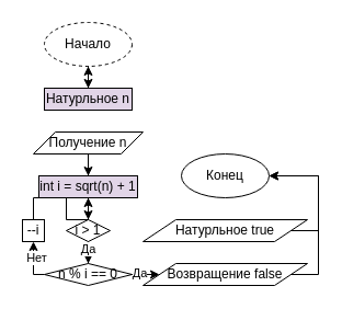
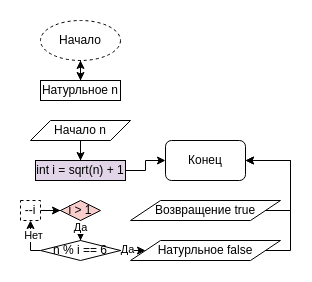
- <mxCell id="6" value="Натурльное n" style="rounded=0;whiteSpace=wrap;html=1;fillColor=#e1d5e7;" vertex="1" parent="1"><mxGeometry x="40" y="80" width="80" height="20" as="geometry" /></mxCell>
+ <mxCell id="6" value="Натурльное n" style="rounded=0;whiteSpace=wrap;html=1;" vertex="1" parent="1"><mxGeometry x="40" y="80" width="80" height="20" as="geometry" /></mxCell>
- <mxCell id="8" value="Получение n" style="shape=parallelogram;perimeter=parallelogramPerimeter;whiteSpace=wrap;html=1;" vertex="1" parent="1"><mxGeometry x="30" y="120" width="100" height="20" as="geometry" /></mxCell>
+ <mxCell id="8" value="Начало n" style="shape=parallelogram;perimeter=parallelogramPerimeter;whiteSpace=wrap;html=1;" vertex="1" parent="1"><mxGeometry x="30" y="120" width="100" height="20" as="geometry" /></mxCell>
- <mxCell id="4" value="Конец" style="ellipse;whiteSpace=wrap;html=1;" vertex="1" parent="1"><mxGeometry x="165" y="140" width="80" height="40" as="geometry" /></mxCell>
+ <mxCell id="4" value="Конец" style="whiteSpace=wrap;html=1;rounded=1;" vertex="1" parent="1"><mxGeometry x="165" y="140" width="80" height="40" as="geometry" /></mxCell>
- <mxCell id="9" style="edgeStyle=orthogonalEdgeStyle;rounded=0;orthogonalLoop=1;jettySize=auto;html=1;entryX=0.5;entryY=0;entryDx=0;entryDy=0;" edge="1" parent="1" source="10" target="13"><mxGeometry relative="1" as="geometry" /></mxCell>
+ <mxCell id="9" style="edgeStyle=orthogonalEdgeStyle;rounded=0;orthogonalLoop=1;jettySize=auto;html=1;" edge="1" parent="1" source="10" target="4"><mxGeometry relative="1" as="geometry" /></mxCell>
- <mxCell id="23" style="edgeStyle=orthogonalEdgeStyle;rounded=0;orthogonalLoop=1;jettySize=auto;html=1;" edge="1" parent="1" source="24" target="10"><mxGeometry relative="1" as="geometry" /></mxCell>
+ <mxCell id="23" style="edgeStyle=orthogonalEdgeStyle;rounded=0;orthogonalLoop=1;jettySize=auto;html=1;" edge="1" parent="1" source="24" target="13"><mxGeometry relative="1" as="geometry" /></mxCell>
- <mxCell id="24" value="--i" style="rounded=0;whiteSpace=wrap;html=1;" vertex="1" parent="1"><mxGeometry x="20" y="200" width="20" height="20" as="geometry" /></mxCell>
+ <mxCell id="24" value="--i" style="rounded=0;whiteSpace=wrap;html=1;dashed=1;" vertex="1" parent="1"><mxGeometry x="20" y="200" width="20" height="20" as="geometry" /></mxCell>
- <mxCell id="13" value="i &amp;gt; 1" style="rhombus;whiteSpace=wrap;html=1;" vertex="1" parent="1"><mxGeometry x="60" y="200" width="40" height="20" as="geometry" /></mxCell>
+ <mxCell id="13" value="i &amp;gt; 1" style="rhombus;whiteSpace=wrap;html=1;fillColor=#f8cecc;" vertex="1" parent="1"><mxGeometry x="60" y="200" width="40" height="20" as="geometry" /></mxCell>
- <mxCell id="22" value="Натурльное true" style="shape=parallelogram;perimeter=parallelogramPerimeter;whiteSpace=wrap;html=1;" vertex="1" parent="1"><mxGeometry x="130" y="200" width="150" height="20" as="geometry" /></mxCell>
+ <mxCell id="22" value="Возвращение true" style="shape=parallelogram;perimeter=parallelogramPerimeter;whiteSpace=wrap;html=1;" vertex="1" parent="1"><mxGeometry x="130" y="200" width="150" height="20" as="geometry" /></mxCell>
- <mxCell id="18" value="n % i == 0" style="rhombus;whiteSpace=wrap;html=1;" vertex="1" parent="1"><mxGeometry x="40" y="240" width="80" height="20" as="geometry" /></mxCell>
+ <mxCell id="18" value="n % i == 6" style="rhombus;whiteSpace=wrap;html=1;" vertex="1" parent="1"><mxGeometry x="40" y="240" width="80" height="20" as="geometry" /></mxCell>
- <mxCell id="20" value="Возвращение false" style="shape=parallelogram;perimeter=parallelogramPerimeter;whiteSpace=wrap;html=1;" vertex="1" parent="1"><mxGeometry x="130" y="240" width="150" height="20" as="geometry" /></mxCell>
+ <mxCell id="20" value="Натурльное false" style="shape=parallelogram;perimeter=parallelogramPerimeter;whiteSpace=wrap;html=1;" vertex="1" parent="1"><mxGeometry x="130" y="240" width="150" height="20" as="geometry" /></mxCell>
